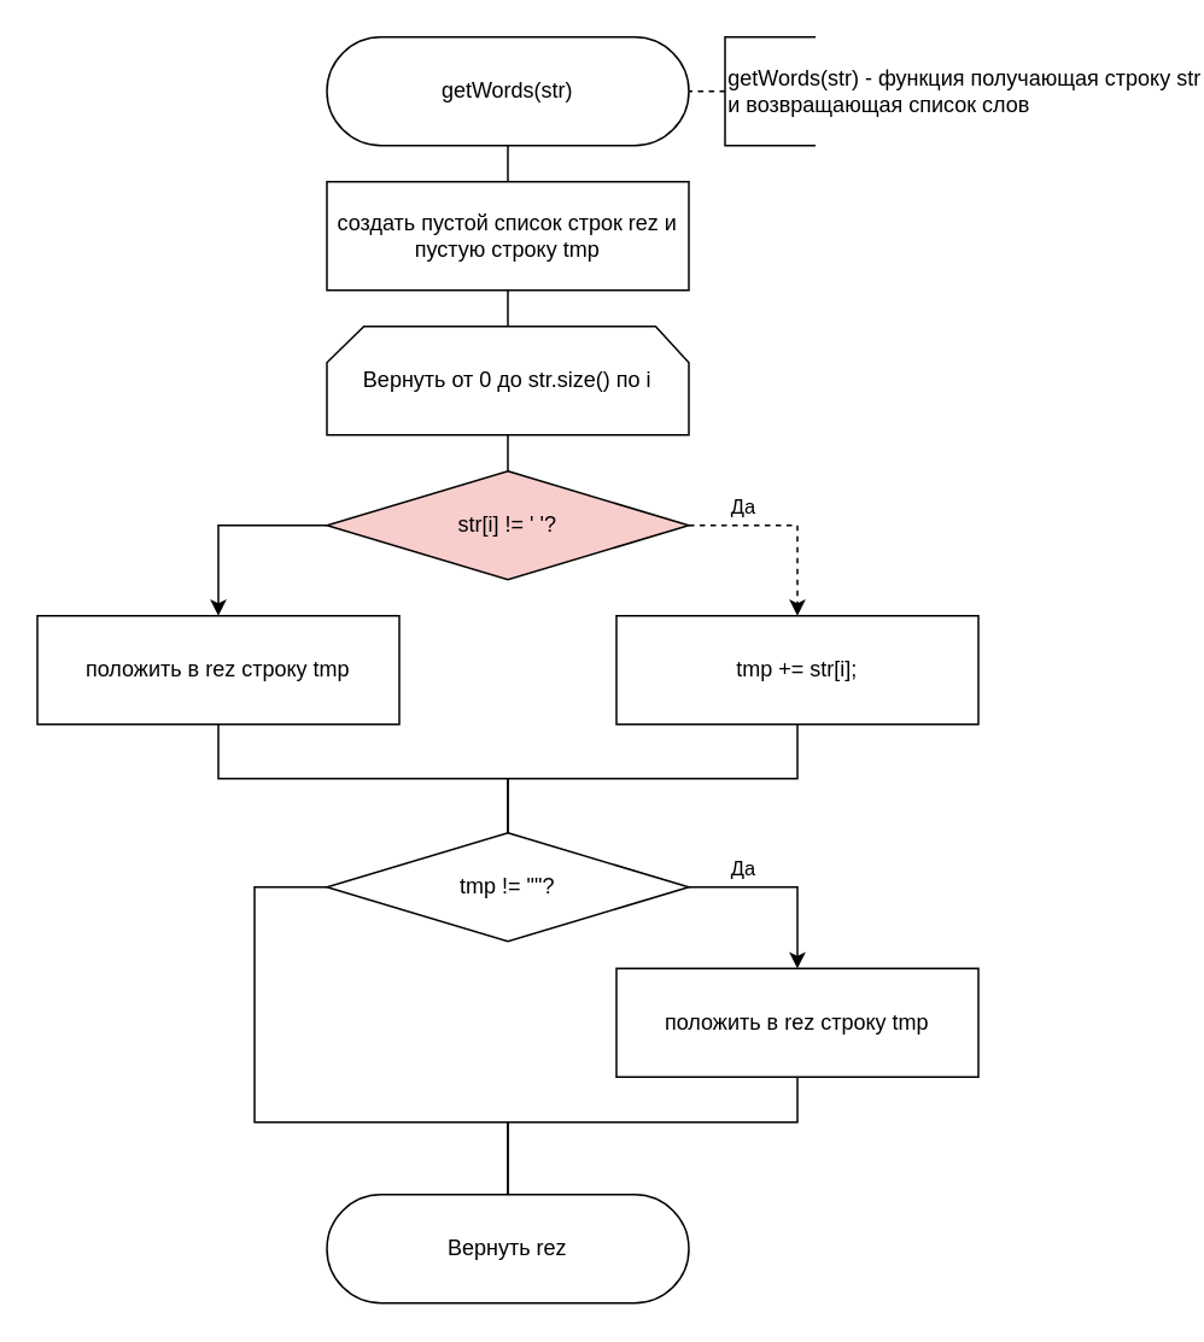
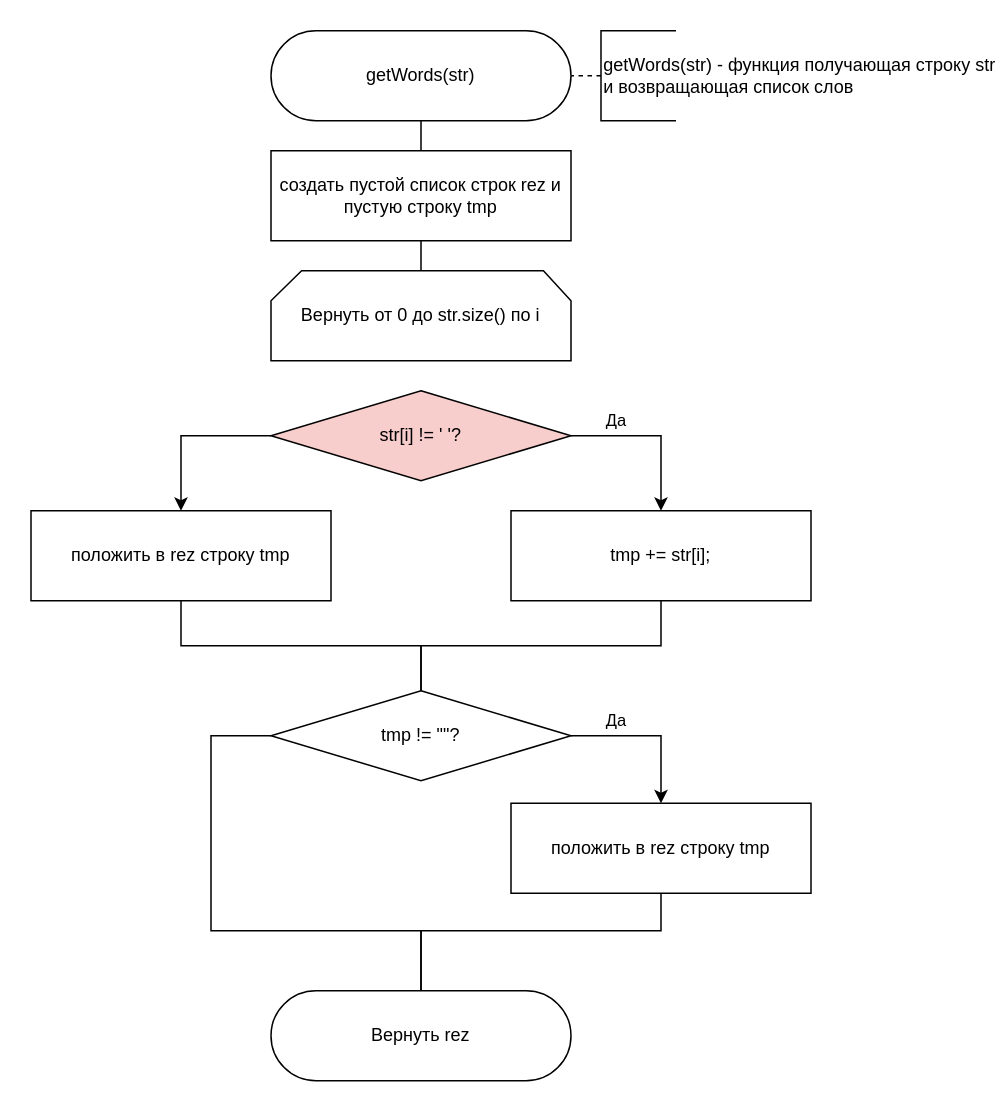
- <mxCell id="8" value="" style="edgeStyle=orthogonalEdgeStyle;rounded=0;orthogonalLoop=1;jettySize=auto;html=1;endArrow=none;" edge="1" parent="1" source="9" target="12"><mxGeometry relative="1" as="geometry" /></mxCell>
- <mxCell id="10" value="Да" style="edgeStyle=orthogonalEdgeStyle;rounded=0;orthogonalLoop=1;jettySize=auto;html=1;entryX=0.5;entryY=0;entryDx=0;entryDy=0;exitX=1;exitY=0.5;exitDx=0;exitDy=0;dashed=1;" edge="1" parent="1" source="12" target="14"><mxGeometry x="-0.455" y="10" relative="1" as="geometry"><Array as="points"><mxPoint x="440" y="290" /></Array><mxPoint as="offset" /></mxGeometry></mxCell>
+ <mxCell id="10" value="Да" style="edgeStyle=orthogonalEdgeStyle;rounded=0;orthogonalLoop=1;jettySize=auto;html=1;entryX=0.5;entryY=0;entryDx=0;entryDy=0;exitX=1;exitY=0.5;exitDx=0;exitDy=0;" edge="1" parent="1" source="12" target="14"><mxGeometry x="-0.455" y="10" relative="1" as="geometry"><Array as="points"><mxPoint x="440" y="290" /></Array><mxPoint as="offset" /></mxGeometry></mxCell>
